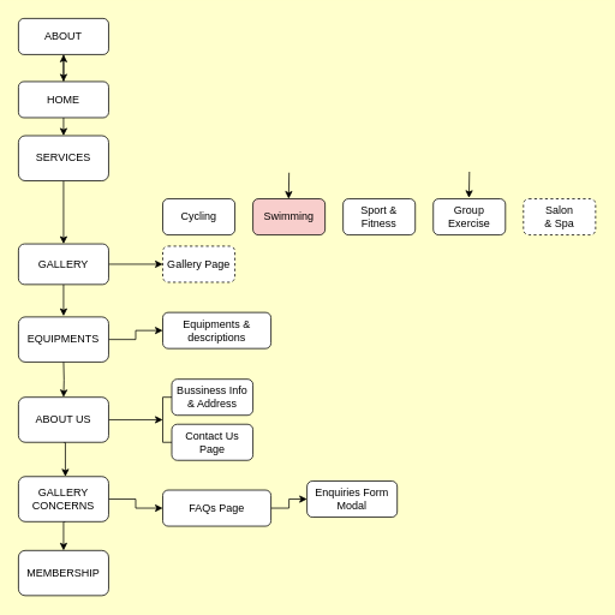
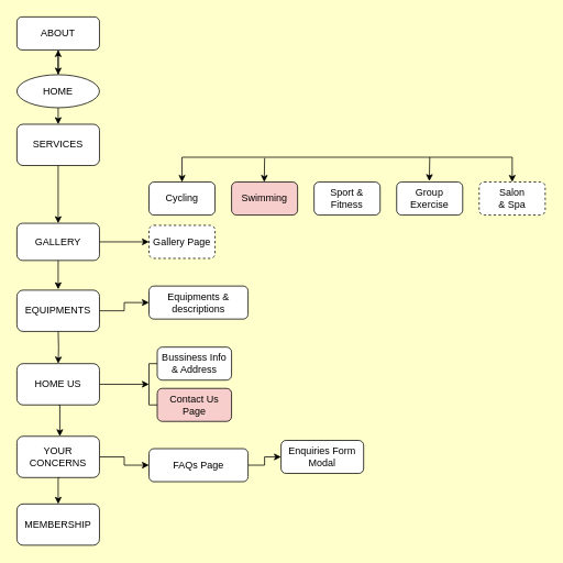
- <mxCell id="6" value="HOME" style="rounded=1;whiteSpace=wrap;html=1;" parent="1" vertex="1"><mxGeometry x="20" y="90" width="100" height="40" as="geometry" /></mxCell>
+ <mxCell id="6" value="HOME" style="ellipse;whiteSpace=wrap;html=1;" parent="1" vertex="1"><mxGeometry x="20" y="90" width="100" height="40" as="geometry" /></mxCell>
+ <mxCell id="24" value="" style="endArrow=classic;startArrow=classic;html=1;rounded=0;edgeStyle=orthogonalEdgeStyle;exitX=0.5;exitY=0;exitDx=0;exitDy=0;entryX=0.5;entryY=0;entryDx=0;entryDy=0;" parent="1" source="17" target="21" edge="1"><mxGeometry width="50" height="50" relative="1" as="geometry"><mxPoint x="166" y="190" as="sourcePoint" /><mxPoint x="445" y="88" as="targetPoint" /><Array as="points"><mxPoint x="220" y="190" /><mxPoint x="620" y="190" /></Array></mxGeometry></mxCell>
- <mxCell id="15" value="ABOUT US" style="rounded=1;whiteSpace=wrap;html=1;" parent="1" vertex="1"><mxGeometry x="20" y="440" width="100" height="50" as="geometry" /></mxCell>
+ <mxCell id="15" value="HOME US" style="rounded=1;whiteSpace=wrap;html=1;" parent="1" vertex="1"><mxGeometry x="20" y="440" width="100" height="50" as="geometry" /></mxCell>
- <mxCell id="28" value="Contact Us&lt;br&gt;Page" style="rounded=1;whiteSpace=wrap;html=1;" parent="1" vertex="1"><mxGeometry x="190" y="470" width="90" height="40" as="geometry" /></mxCell>
+ <mxCell id="28" value="Contact Us&lt;br&gt;Page" style="rounded=1;whiteSpace=wrap;html=1;fillColor=#f8cecc;" parent="1" vertex="1"><mxGeometry x="190" y="470" width="90" height="40" as="geometry" /></mxCell>
- <mxCell id="31" value="GALLERY CONCERNS" style="rounded=1;whiteSpace=wrap;html=1;" vertex="1" parent="1"><mxGeometry x="20" y="528" width="100" height="50" as="geometry" /></mxCell>
+ <mxCell id="31" value="YOUR CONCERNS" style="rounded=1;whiteSpace=wrap;html=1;" vertex="1" parent="1"><mxGeometry x="20" y="528" width="100" height="50" as="geometry" /></mxCell>
